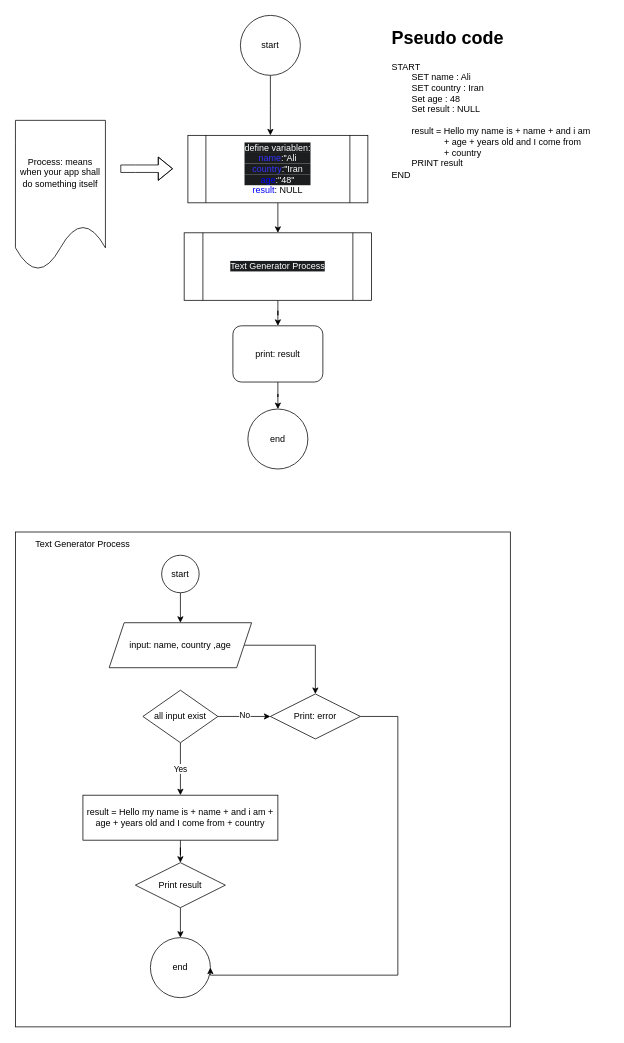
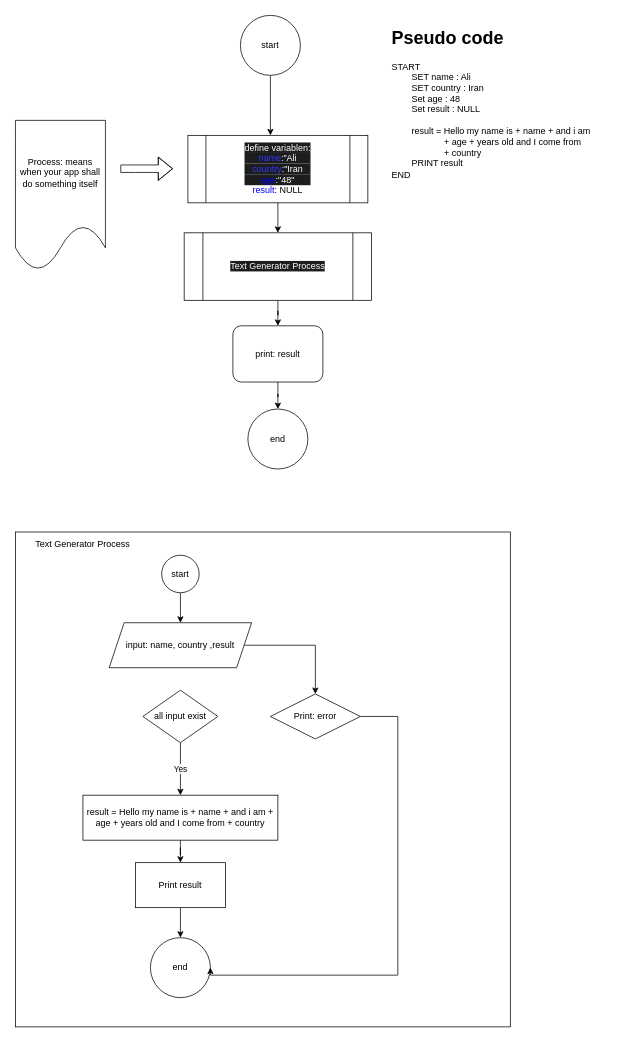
- <mxCell id="18" value="input: name, country ,age" style="shape=parallelogram;perimeter=parallelogramPerimeter;whiteSpace=wrap;html=1;fixedSize=1;" vertex="1" parent="1"><mxGeometry x="145" y="830" width="190" height="60" as="geometry" /></mxCell>
+ <mxCell id="18" value="input: name, country ,result" style="shape=parallelogram;perimeter=parallelogramPerimeter;whiteSpace=wrap;html=1;fixedSize=1;" vertex="1" parent="1"><mxGeometry x="145" y="830" width="190" height="60" as="geometry" /></mxCell>
- <mxCell id="19" value="" style="edgeStyle=orthogonalEdgeStyle;rounded=0;orthogonalLoop=1;jettySize=auto;html=1;" edge="1" parent="1" source="22" target="29"><mxGeometry relative="1" as="geometry" /></mxCell>
- <mxCell id="20" value="No" style="edgeLabel;html=1;align=center;verticalAlign=middle;resizable=0;points=[];" vertex="1" connectable="0" parent="19"><mxGeometry x="0.009" y="2" relative="1" as="geometry"><mxPoint as="offset" /></mxGeometry></mxCell>
- <mxCell id="26" value="Print result" style="rhombus;whiteSpace=wrap;html=1;" vertex="1" parent="1"><mxGeometry x="180" y="1150" width="120" height="60" as="geometry" /></mxCell>
+ <mxCell id="26" value="Print result" style="whiteSpace=wrap;html=1;" vertex="1" parent="1"><mxGeometry x="180" y="1150" width="120" height="60" as="geometry" /></mxCell>
